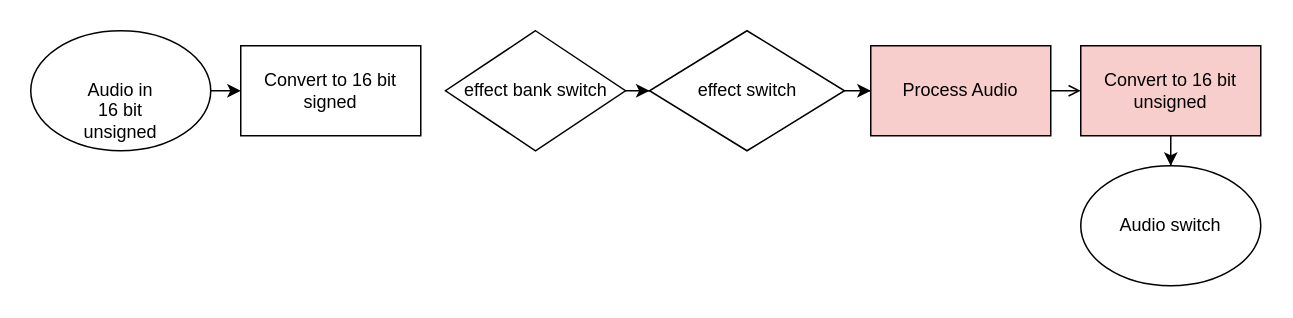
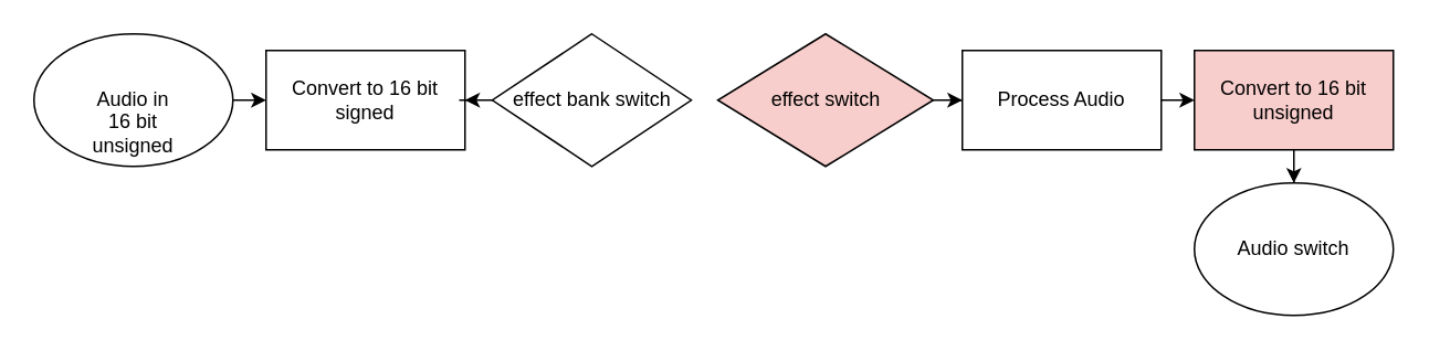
- <mxCell id="5" value="" style="edgeStyle=orthogonalEdgeStyle;rounded=0;orthogonalLoop=1;jettySize=auto;html=1;" edge="1" parent="1" source="6" target="11"><mxGeometry relative="1" as="geometry" /></mxCell>
+ <mxCell id="5" value="" style="edgeStyle=orthogonalEdgeStyle;rounded=0;orthogonalLoop=1;jettySize=auto;html=1;" edge="1" parent="1" source="6" target="2"><mxGeometry relative="1" as="geometry" /></mxCell>
- <mxCell id="11" value="effect switch" style="rhombus;whiteSpace=wrap;html=1;" vertex="1" parent="1"><mxGeometry x="432.5" y="20" width="130" height="80" as="geometry" /></mxCell>
+ <mxCell id="11" value="effect switch" style="rhombus;whiteSpace=wrap;html=1;fillColor=#f8cecc;" vertex="1" parent="1"><mxGeometry x="432.5" y="20" width="130" height="80" as="geometry" /></mxCell>
- <mxCell id="13" value="Process Audio" style="rounded=0;whiteSpace=wrap;html=1;fillColor=#f8cecc;" vertex="1" parent="1"><mxGeometry x="580" y="30" width="120" height="60" as="geometry" /></mxCell>
+ <mxCell id="13" value="Process Audio" style="rounded=0;whiteSpace=wrap;html=1;" vertex="1" parent="1"><mxGeometry x="580" y="30" width="120" height="60" as="geometry" /></mxCell>
- <mxCell id="12" style="edgeStyle=orthogonalEdgeStyle;rounded=0;orthogonalLoop=1;jettySize=auto;html=1;exitX=1;exitY=0.5;exitDx=0;exitDy=0;entryX=0;entryY=0.5;entryDx=0;entryDy=0;endArrow=open;" edge="1" parent="1" source="13" target="8"><mxGeometry relative="1" as="geometry" /></mxCell>
+ <mxCell id="12" style="edgeStyle=orthogonalEdgeStyle;rounded=0;orthogonalLoop=1;jettySize=auto;html=1;exitX=1;exitY=0.5;exitDx=0;exitDy=0;entryX=0;entryY=0.5;entryDx=0;entryDy=0;" edge="1" parent="1" source="13" target="8"><mxGeometry relative="1" as="geometry" /></mxCell>
